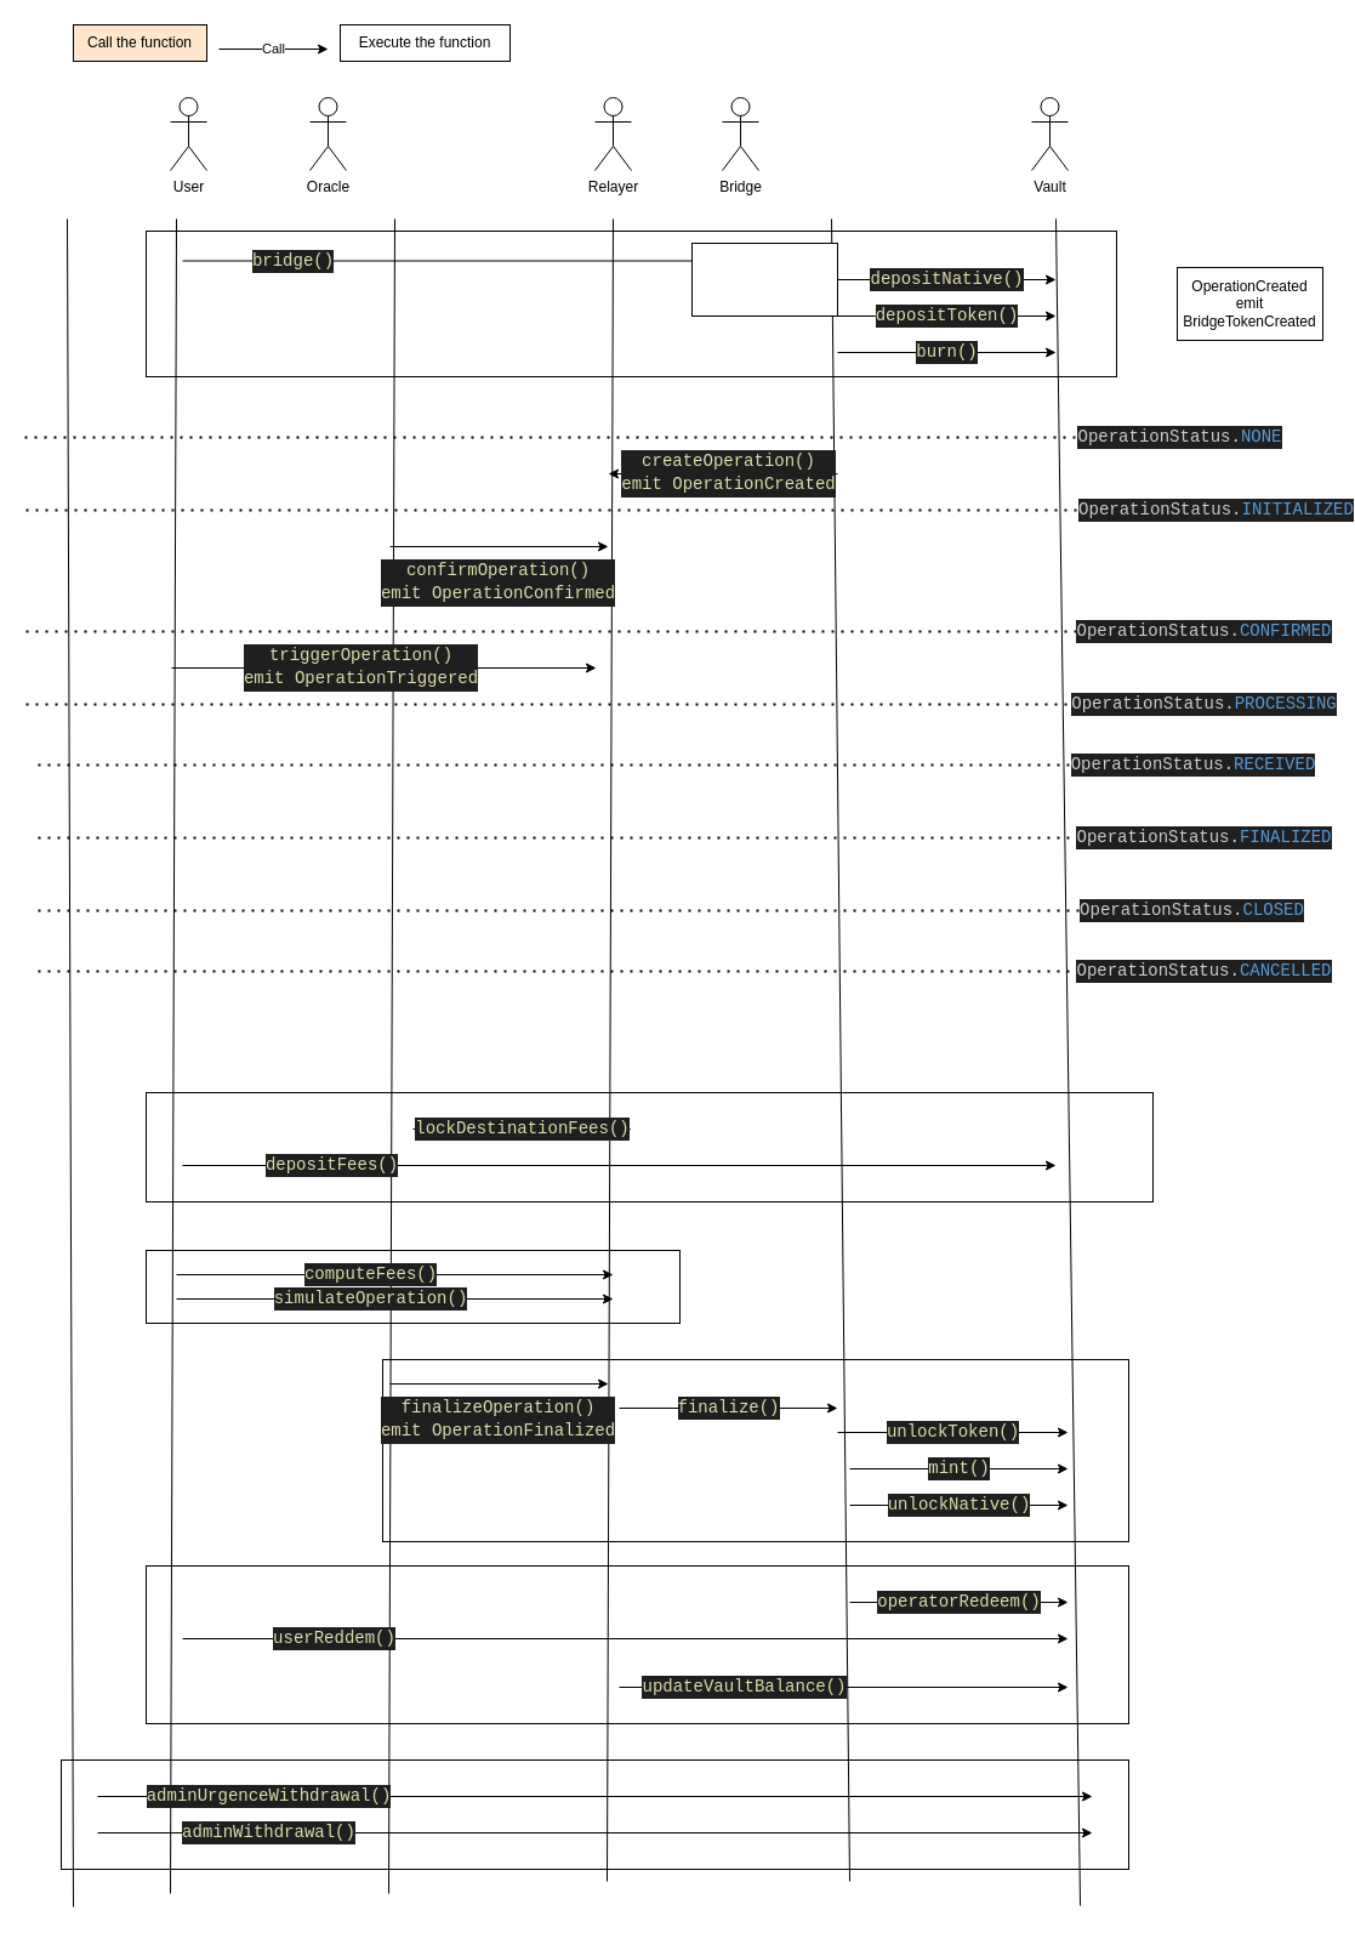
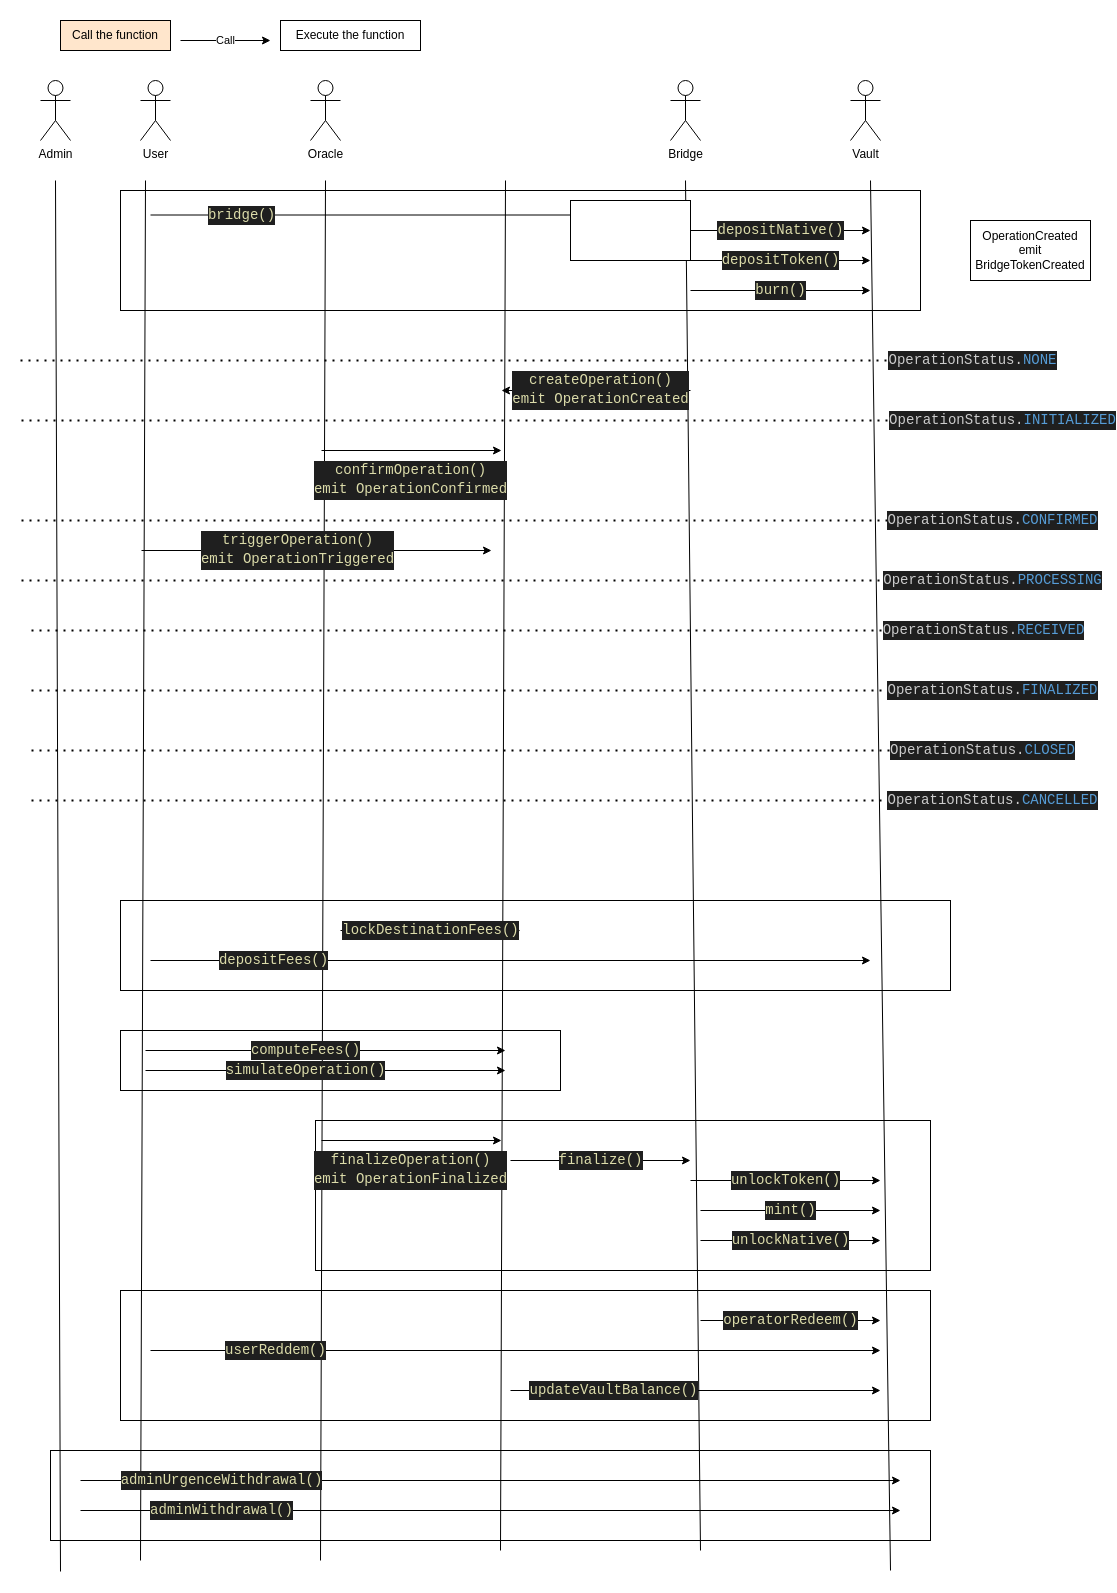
+ <mxCell id="30" value="Admin" style="shape=umlActor;verticalLabelPosition=bottom;verticalAlign=top;html=1;outlineConnect=0;" vertex="1" parent="1"><mxGeometry x="40" y="80" width="30" height="60" as="geometry" /></mxCell>
- <mxCell id="9" value="Oracle" style="shape=umlActor;verticalLabelPosition=bottom;verticalAlign=top;html=1;outlineConnect=0;" vertex="1" parent="1"><mxGeometry x="255" y="80" width="30" height="60" as="geometry" /></mxCell>
+ <mxCell id="9" value="Oracle" style="shape=umlActor;verticalLabelPosition=bottom;verticalAlign=top;html=1;outlineConnect=0;" vertex="1" parent="1"><mxGeometry x="310" y="80" width="30" height="60" as="geometry" /></mxCell>
- <mxCell id="3" value="Relayer" style="shape=umlActor;verticalLabelPosition=bottom;verticalAlign=top;html=1;outlineConnect=0;" vertex="1" parent="1"><mxGeometry x="490" y="80" width="30" height="60" as="geometry" /></mxCell>
- <mxCell id="4" value="Bridge" style="shape=umlActor;verticalLabelPosition=bottom;verticalAlign=top;html=1;outlineConnect=0;" vertex="1" parent="1"><mxGeometry x="595" y="80" width="30" height="60" as="geometry" /></mxCell>
+ <mxCell id="4" value="Bridge" style="shape=umlActor;verticalLabelPosition=bottom;verticalAlign=top;html=1;outlineConnect=0;" vertex="1" parent="1"><mxGeometry x="670" y="80" width="30" height="60" as="geometry" /></mxCell>
